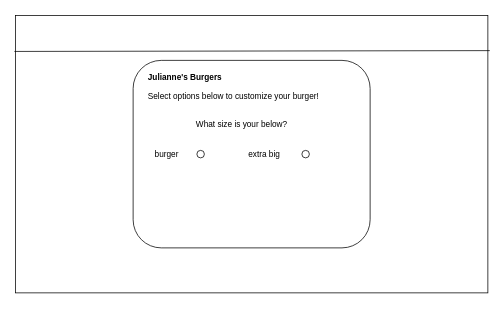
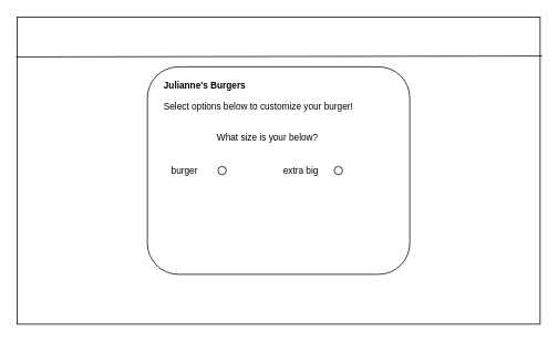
- <mxCell id="8" value="extra big" style="text;html=1;strokeColor=none;fillColor=none;align=center;verticalAlign=middle;whiteSpace=wrap;rounded=0;fontSize=11;" vertex="1" parent="1"><mxGeometry x="322" y="190" width="60" height="30" as="geometry" /></mxCell>
+ <mxCell id="8" value="extra big" style="text;html=1;strokeColor=none;fillColor=none;align=center;verticalAlign=middle;whiteSpace=wrap;rounded=0;fontSize=11;" vertex="1" parent="1"><mxGeometry x="332" y="190" width="60" height="30" as="geometry" /></mxCell>
